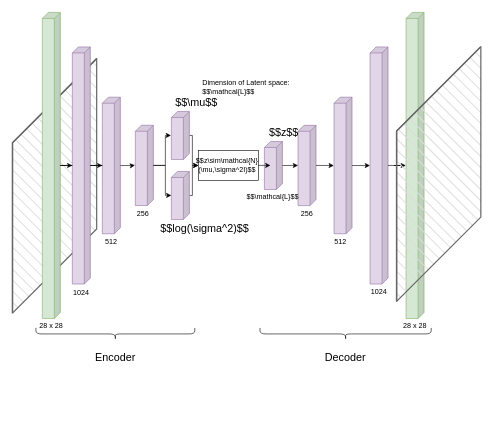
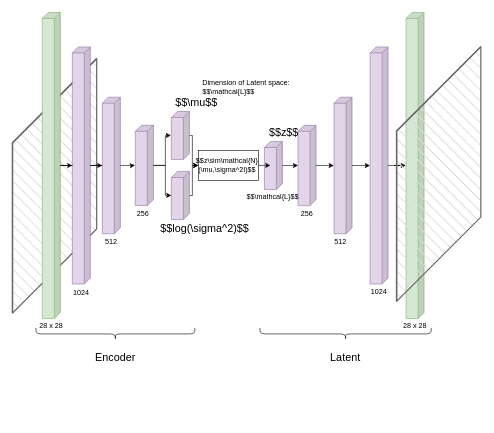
- <mxCell id="19" value="&lt;font style=&quot;font-size: 18px;&quot;&gt;Decoder&lt;/font&gt;" style="text;html=1;strokeColor=none;fillColor=none;align=center;verticalAlign=middle;whiteSpace=wrap;rounded=0;" vertex="1" parent="1"><mxGeometry x="530.27" y="585" width="90" height="20" as="geometry" /></mxCell>
+ <mxCell id="19" value="&lt;font style=&quot;font-size: 18px;&quot;&gt;Latent&lt;/font&gt;" style="text;html=1;strokeColor=none;fillColor=none;align=center;verticalAlign=middle;whiteSpace=wrap;rounded=0;" vertex="1" parent="1"><mxGeometry x="530.27" y="585" width="90" height="20" as="geometry" /></mxCell>
